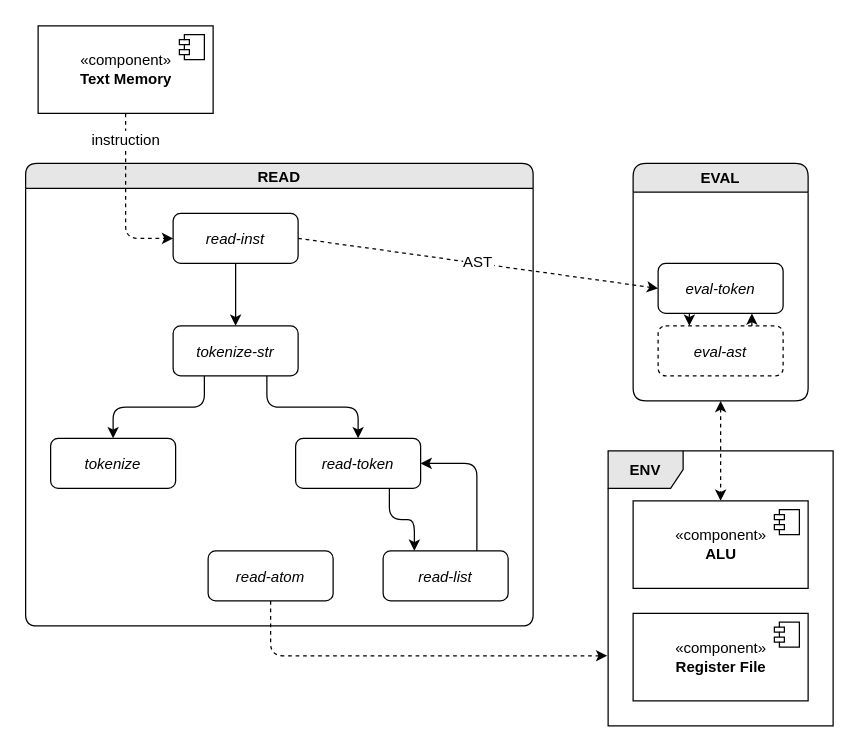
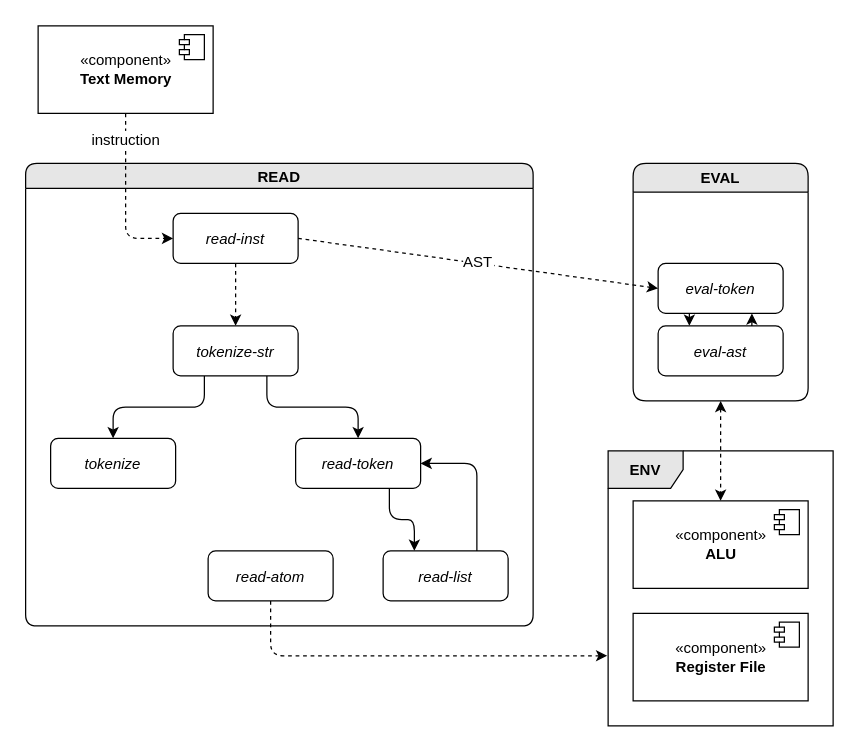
- <mxCell id="5" value="" style="edgeStyle=elbowEdgeStyle;elbow=vertical;rounded=1;curved=0;sourcePerimeterSpacing=0;targetPerimeterSpacing=0;startSize=6;endSize=6;endArrow=classic;endFill=1;startArrow=none;startFill=0;" parent="2" source="3" target="4" edge="1"><mxGeometry relative="1" as="geometry" /></mxCell>
+ <mxCell id="5" value="" style="edgeStyle=elbowEdgeStyle;elbow=vertical;rounded=1;curved=0;sourcePerimeterSpacing=0;targetPerimeterSpacing=0;startSize=6;endSize=6;endArrow=classic;endFill=1;startArrow=none;startFill=0;dashed=1;" parent="2" source="3" target="4" edge="1"><mxGeometry relative="1" as="geometry" /></mxCell>
- <mxCell id="17" value="eval-ast" style="rounded=1;fontStyle=2;fontFamily=Helvetica;dashed=1;" parent="14" vertex="1"><mxGeometry x="20" y="130" width="100" height="40" as="geometry" /></mxCell>
+ <mxCell id="17" value="eval-ast" style="rounded=1;fontStyle=2;fontFamily=Helvetica;" parent="14" vertex="1"><mxGeometry x="20" y="130" width="100" height="40" as="geometry" /></mxCell>
